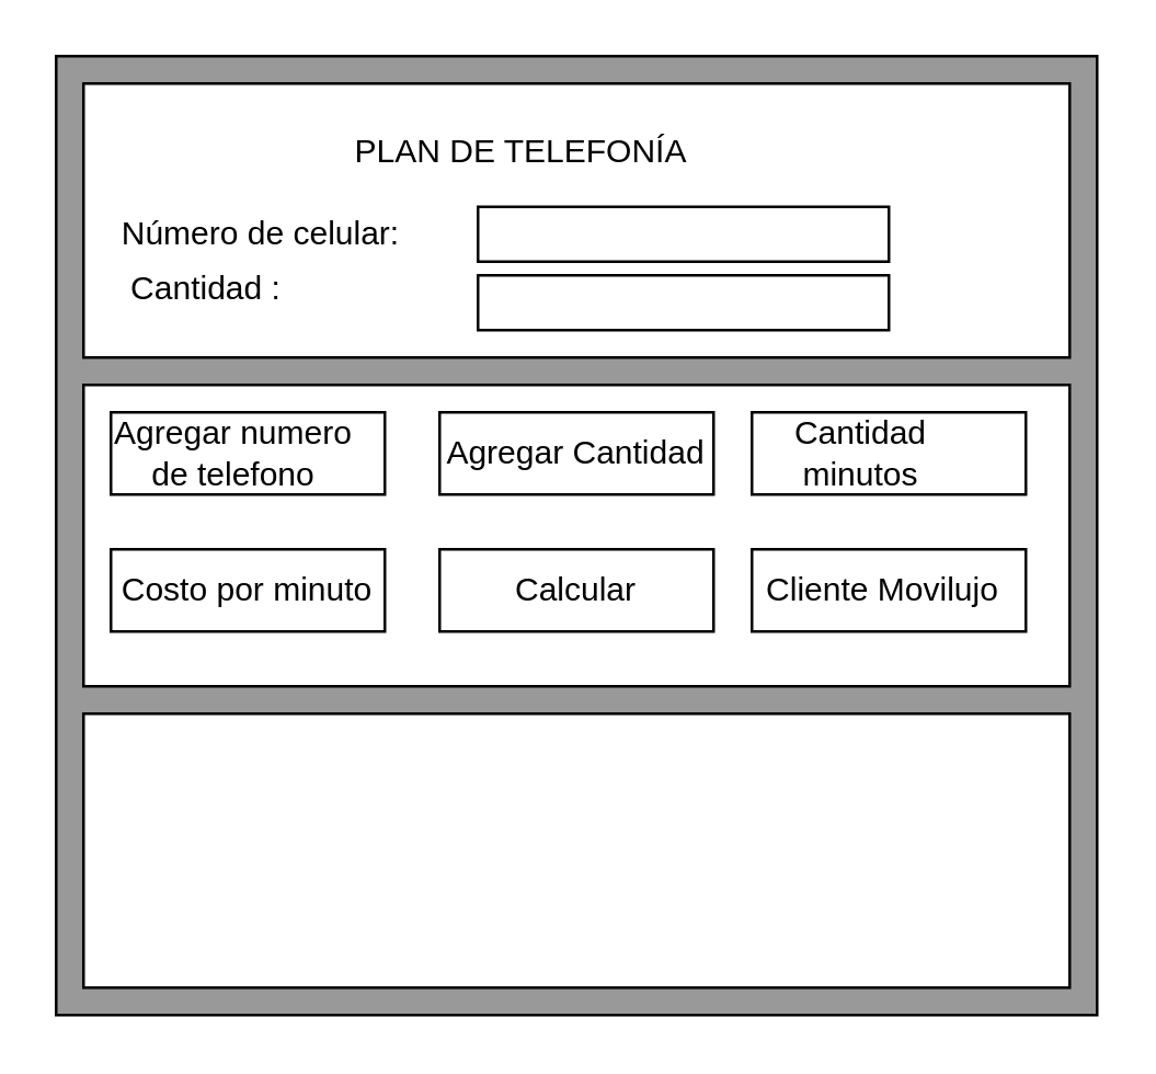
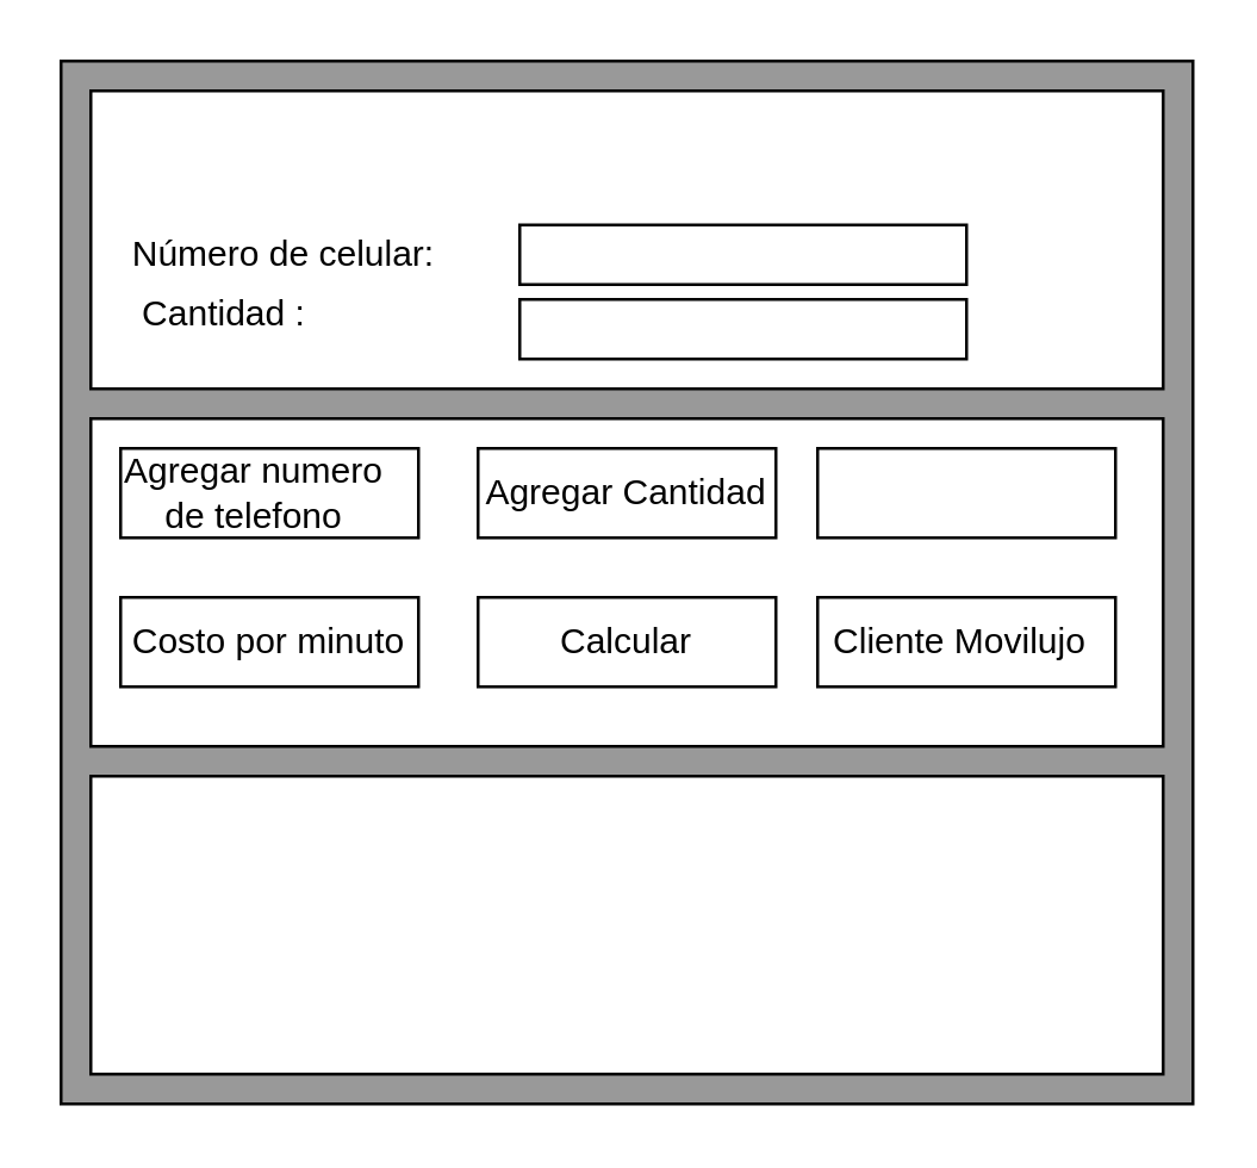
- <mxCell id="4" value="PLAN DE TELEFONÍA" style="text;html=1;strokeColor=none;fillColor=none;align=center;verticalAlign=middle;whiteSpace=wrap;rounded=0;" vertex="1" parent="1"><mxGeometry x="110" y="40" width="160" height="30" as="geometry" /></mxCell>
- <mxCell id="13" value="Cantidad minutos" style="text;html=1;strokeColor=none;fillColor=none;align=center;verticalAlign=middle;whiteSpace=wrap;rounded=0;" vertex="1" parent="1"><mxGeometry x="274" y="150" width="80" height="30" as="geometry" /></mxCell>
